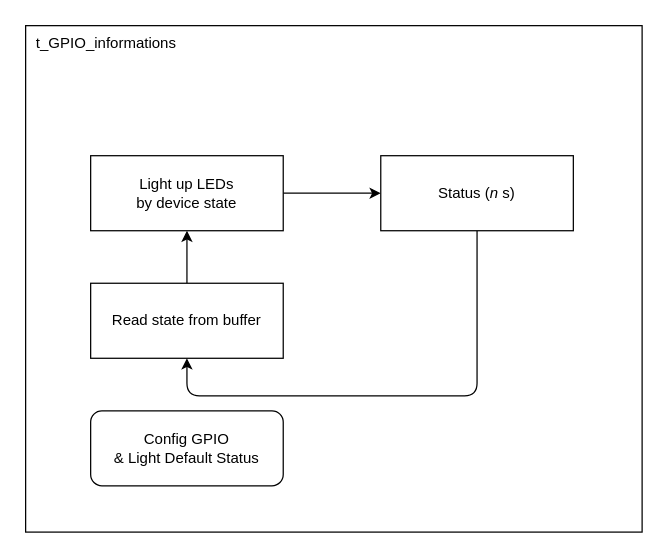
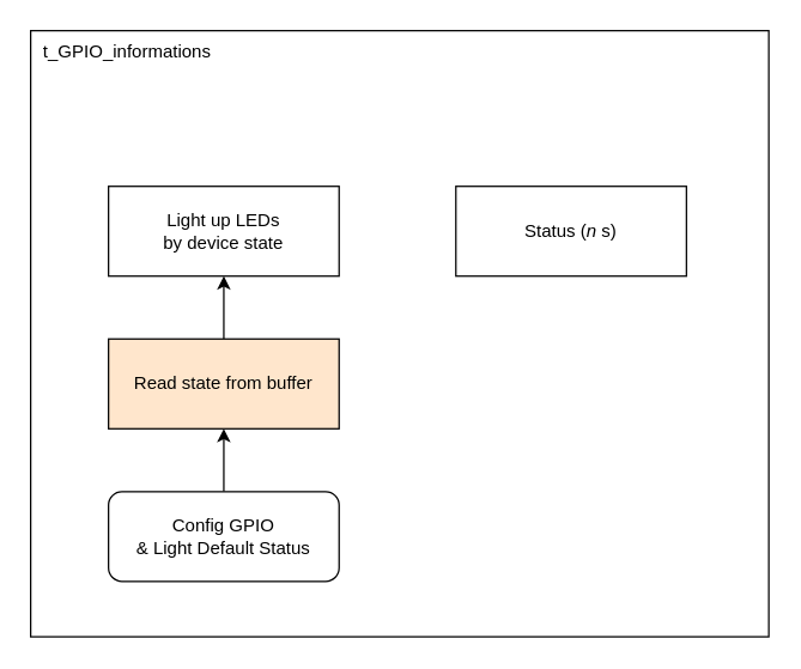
- <mxCell id="5" style="edgeStyle=none;html=1;exitX=1;exitY=0.5;exitDx=0;exitDy=0;" parent="1" source="6" target="8" edge="1"><mxGeometry relative="1" as="geometry" /></mxCell>
- <mxCell id="4" value="Read state from buffer" style="rounded=0;whiteSpace=wrap;html=1;" parent="1" vertex="1"><mxGeometry x="72" y="226" width="154" height="60" as="geometry" /></mxCell>
+ <mxCell id="4" value="Read state from buffer" style="rounded=0;whiteSpace=wrap;html=1;fillColor=#ffe6cc;" parent="1" vertex="1"><mxGeometry x="72" y="226" width="154" height="60" as="geometry" /></mxCell>
- <mxCell id="7" style="edgeStyle=orthogonalEdgeStyle;html=1;exitX=0.5;exitY=1;exitDx=0;exitDy=0;entryX=0.5;entryY=1;entryDx=0;entryDy=0;" parent="1" source="8" target="4" edge="1"><mxGeometry relative="1" as="geometry"><Array as="points"><mxPoint x="381" y="316" /><mxPoint x="149" y="316" /></Array></mxGeometry></mxCell>
+ <mxCell id="9" style="edgeStyle=none;html=1;exitX=0.5;exitY=0;exitDx=0;exitDy=0;" parent="1" source="10" target="4" edge="1"><mxGeometry relative="1" as="geometry" /></mxCell>
